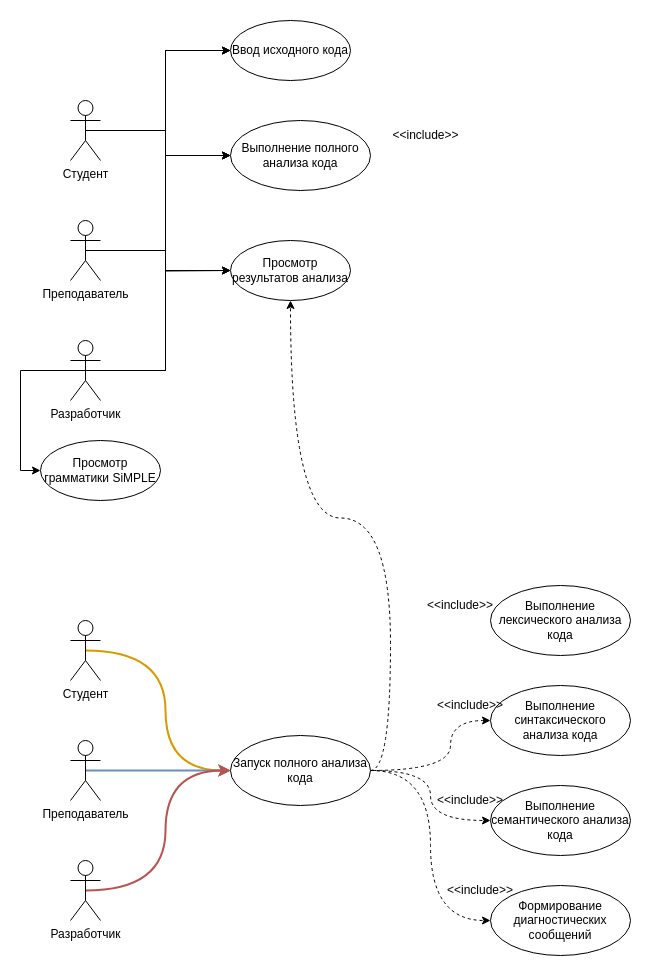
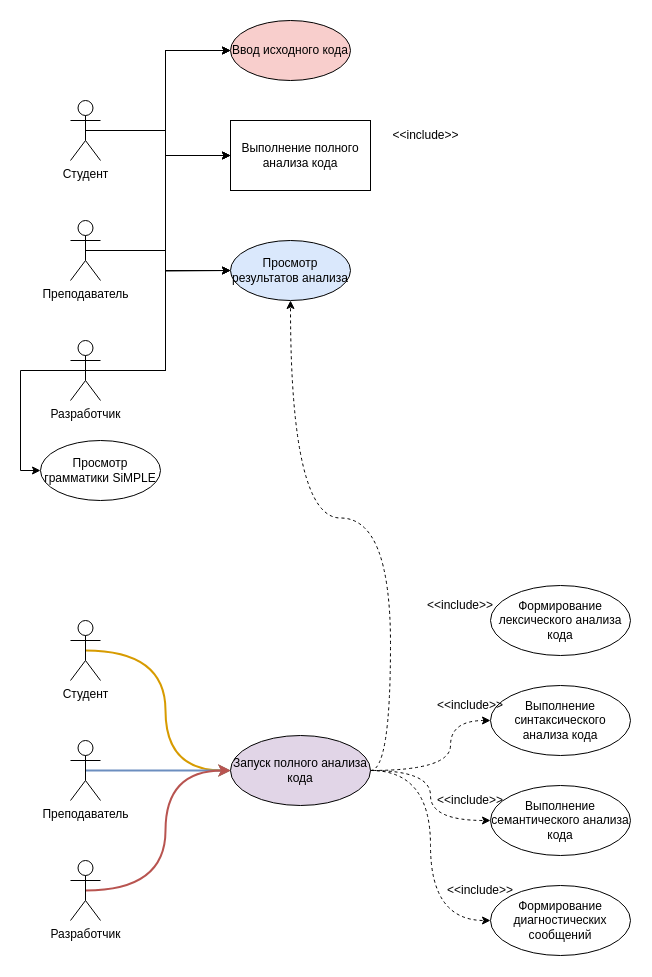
- <mxCell id="15" value="Ввод исходного кода" style="ellipse;whiteSpace=wrap;html=1;" parent="1" vertex="1"><mxGeometry x="230" y="20" width="120" height="60" as="geometry" /></mxCell>
+ <mxCell id="15" value="Ввод исходного кода" style="ellipse;whiteSpace=wrap;html=1;fillColor=#f8cecc;" parent="1" vertex="1"><mxGeometry x="230" y="20" width="120" height="60" as="geometry" /></mxCell>
- <mxCell id="16" value="Выполнение полного анализа кода" style="ellipse;whiteSpace=wrap;html=1;" parent="1" vertex="1"><mxGeometry x="230" y="120" width="140" height="70" as="geometry" /></mxCell>
+ <mxCell id="16" value="Выполнение полного анализа кода" style="whiteSpace=wrap;html=1;rounded=0;" parent="1" vertex="1"><mxGeometry x="230" y="120" width="140" height="70" as="geometry" /></mxCell>
- <mxCell id="17" value="Просмотр результатов анализа" style="ellipse;whiteSpace=wrap;html=1;" parent="1" vertex="1"><mxGeometry x="230" y="240" width="120" height="60" as="geometry" /></mxCell>
+ <mxCell id="17" value="Просмотр результатов анализа" style="ellipse;whiteSpace=wrap;html=1;fillColor=#dae8fc;" parent="1" vertex="1"><mxGeometry x="230" y="240" width="120" height="60" as="geometry" /></mxCell>
- <mxCell id="30" value="Выполнение лексического анализа кода" style="ellipse;whiteSpace=wrap;html=1;" vertex="1" parent="1"><mxGeometry x="490" y="585" width="140" height="70" as="geometry" /></mxCell>
+ <mxCell id="30" value="Формирование лексического анализа кода" style="ellipse;whiteSpace=wrap;html=1;" vertex="1" parent="1"><mxGeometry x="490" y="585" width="140" height="70" as="geometry" /></mxCell>
- <mxCell id="29" value="Запуск полного анализа кода" style="ellipse;whiteSpace=wrap;html=1;" vertex="1" parent="1"><mxGeometry x="230" y="735" width="140" height="70" as="geometry" /></mxCell>
+ <mxCell id="29" value="Запуск полного анализа кода" style="ellipse;whiteSpace=wrap;html=1;fillColor=#e1d5e7;" vertex="1" parent="1"><mxGeometry x="230" y="735" width="140" height="70" as="geometry" /></mxCell>
